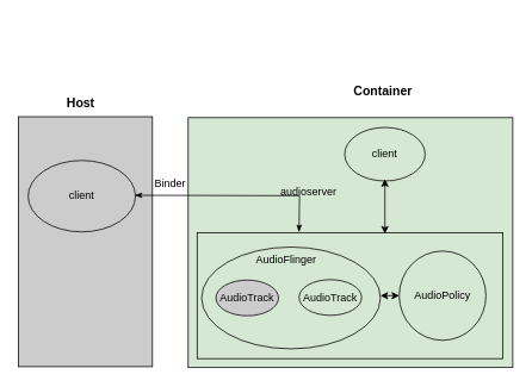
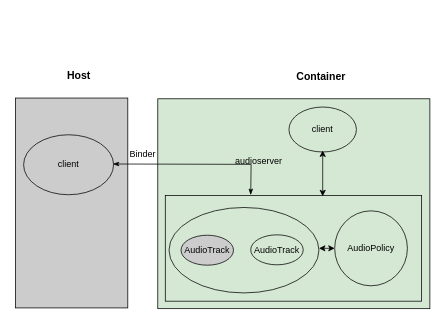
- <mxCell id="4" value="&lt;font style=&quot;font-size: 14px;&quot;&gt;&lt;b&gt;Host&lt;/b&gt;&lt;/font&gt;" style="text;html=1;align=center;verticalAlign=middle;whiteSpace=wrap;rounded=0;" parent="1" vertex="1"><mxGeometry x="60" y="100" width="60" height="30" as="geometry" /></mxCell>
+ <mxCell id="4" value="&lt;font style=&quot;font-size: 14px;&quot;&gt;&lt;b&gt;Host&lt;/b&gt;&lt;/font&gt;" style="text;html=1;align=center;verticalAlign=middle;whiteSpace=wrap;rounded=0;" parent="1" vertex="1"><mxGeometry x="75" y="85" width="60" height="30" as="geometry" /></mxCell>
- <mxCell id="18" value="AudioFlinger" style="text;html=1;align=center;verticalAlign=middle;whiteSpace=wrap;rounded=0;" vertex="1" parent="1"><mxGeometry x="290" y="276" width="60" height="30" as="geometry" /></mxCell>
